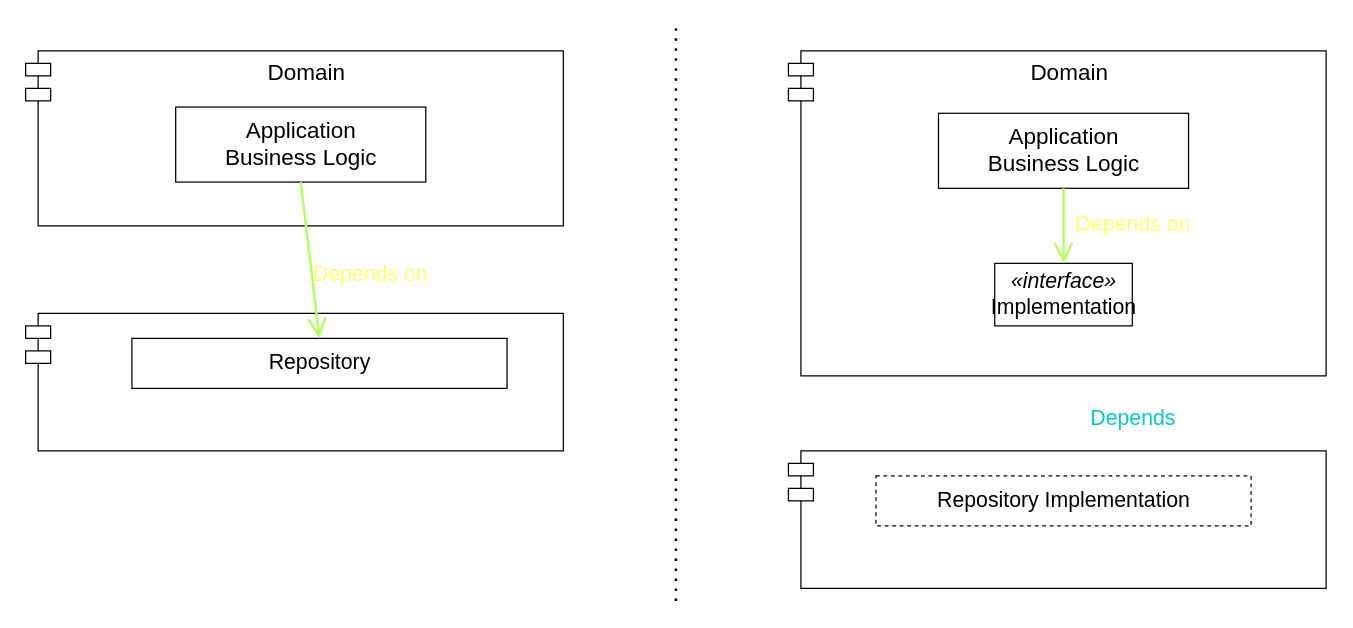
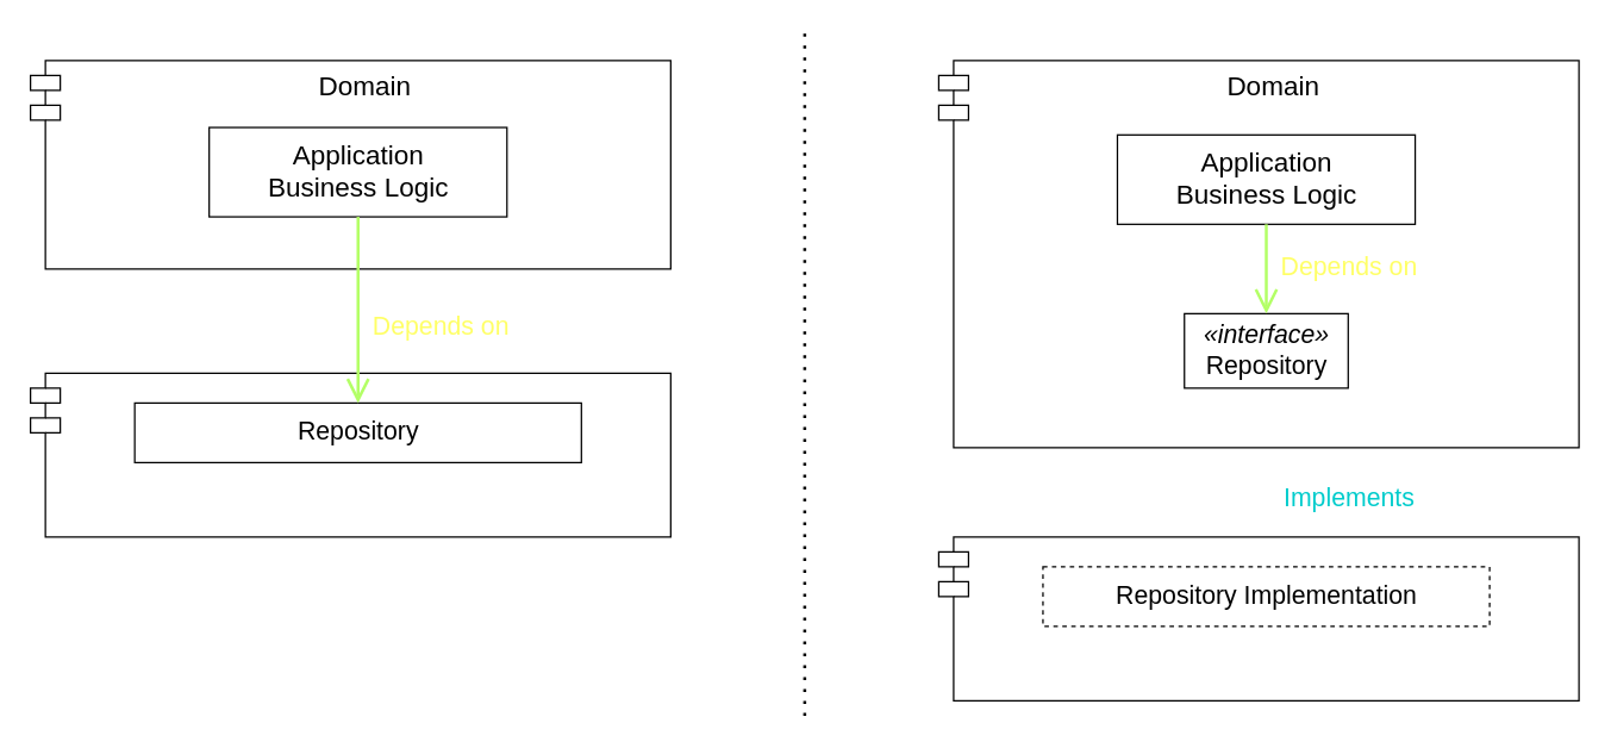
- <mxCell id="4" value="&lt;i&gt;«interface»&lt;/i&gt;&lt;br style=&quot;font-size: 17px&quot;&gt;&lt;span style=&quot;font-size: 17px&quot;&gt;Implementation&lt;/span&gt;" style="html=1;fillColor=none;fontSize=17;" parent="1" vertex="1"><mxGeometry x="795" y="210" width="110" height="50" as="geometry" /></mxCell>
+ <mxCell id="4" value="&lt;i&gt;«interface»&lt;/i&gt;&lt;br style=&quot;font-size: 17px&quot;&gt;&lt;span style=&quot;font-size: 17px&quot;&gt;Repository&lt;/span&gt;" style="html=1;fillColor=none;fontSize=17;" parent="1" vertex="1"><mxGeometry x="795" y="210" width="110" height="50" as="geometry" /></mxCell>
- <mxCell id="13" value="Repository" style="html=1;fontSize=17;fillColor=none;" vertex="1" parent="1"><mxGeometry x="105" y="270" width="300" height="40" as="geometry" /></mxCell>
+ <mxCell id="13" value="Repository" style="html=1;fontSize=17;fillColor=none;" vertex="1" parent="1"><mxGeometry x="90" y="270" width="300" height="40" as="geometry" /></mxCell>
- <mxCell id="7" value="Depends" style="text;html=1;strokeColor=none;fillColor=none;align=center;verticalAlign=middle;whiteSpace=wrap;rounded=0;fontSize=17;fontColor=#00CCCC;" vertex="1" parent="1"><mxGeometry x="851" y="320" width="110" height="30" as="geometry" /></mxCell>
+ <mxCell id="7" value="Implements" style="text;html=1;strokeColor=none;fillColor=none;align=center;verticalAlign=middle;whiteSpace=wrap;rounded=0;fontSize=17;fontColor=#00CCCC;" vertex="1" parent="1"><mxGeometry x="851" y="320" width="110" height="30" as="geometry" /></mxCell>
